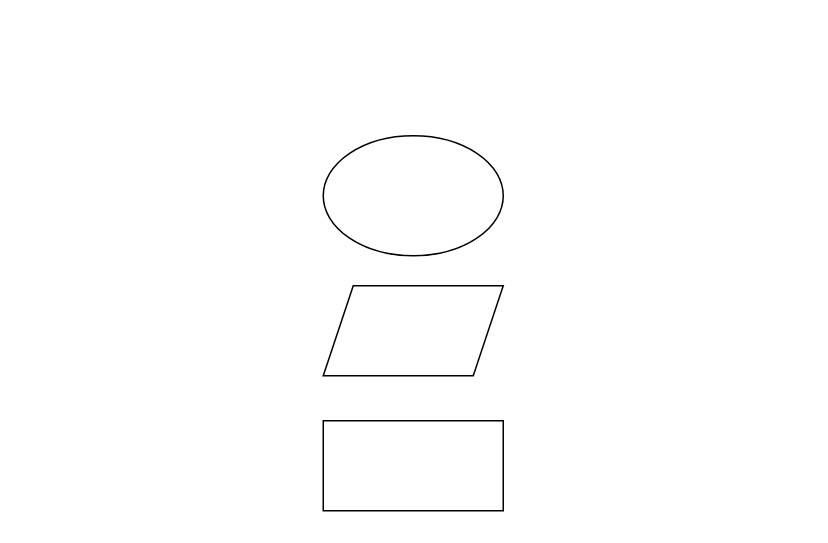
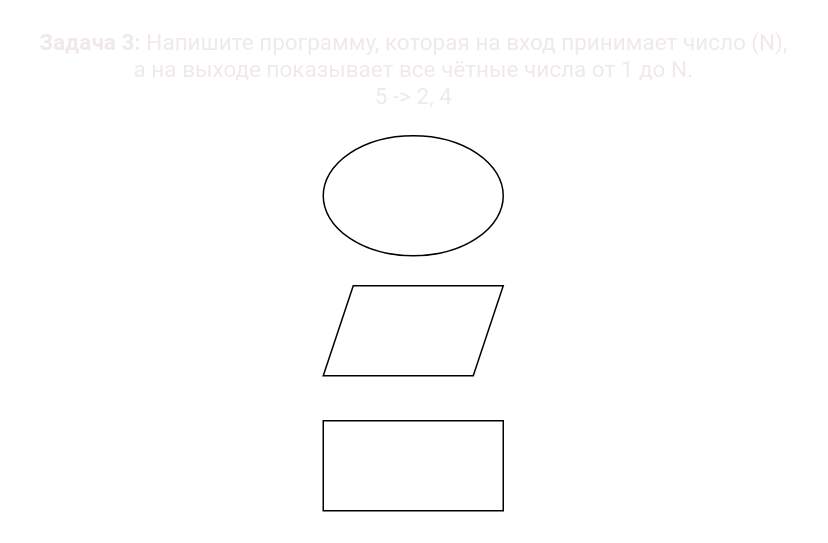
+ <mxCell id="2" value="&lt;p style=&quot;box-sizing: border-box ; margin: 0px ; font-family: &amp;#34;roboto&amp;#34; , &amp;#34;san francisco&amp;#34; , &amp;#34;helvetica neue&amp;#34; , &amp;#34;helvetica&amp;#34; , &amp;#34;arial&amp;#34; ; font-size: 15px&quot;&gt;&lt;font color=&quot;#f0e9ea&quot;&gt;&lt;span style=&quot;box-sizing: border-box ; font-weight: 700&quot;&gt;Задача 3:&lt;/span&gt;&amp;nbsp;Напишите программу, которая на вход принимает число (N),&lt;/font&gt;&lt;/p&gt;&lt;p style=&quot;box-sizing: border-box ; margin: 0px ; font-family: &amp;#34;roboto&amp;#34; , &amp;#34;san francisco&amp;#34; , &amp;#34;helvetica neue&amp;#34; , &amp;#34;helvetica&amp;#34; , &amp;#34;arial&amp;#34; ; font-size: 15px&quot;&gt;&lt;font color=&quot;#f0e9ea&quot;&gt;а на выходе показывает все чётные числа от 1 до N.&lt;/font&gt;&lt;/p&gt;&lt;p style=&quot;box-sizing: border-box ; margin: 0px ; font-family: &amp;#34;roboto&amp;#34; , &amp;#34;san francisco&amp;#34; , &amp;#34;helvetica neue&amp;#34; , &amp;#34;helvetica&amp;#34; , &amp;#34;arial&amp;#34; ; font-size: 15px&quot;&gt;&lt;font color=&quot;#f0e9ea&quot;&gt;5 -&amp;gt; 2, 4&lt;/font&gt;&lt;/p&gt;" style="text;html=1;align=center;verticalAlign=middle;resizable=0;points=[];autosize=1;strokeColor=none;fillColor=none;" vertex="1" parent="1"><mxGeometry x="20" y="20" width="510" height="50" as="geometry" /></mxCell>
